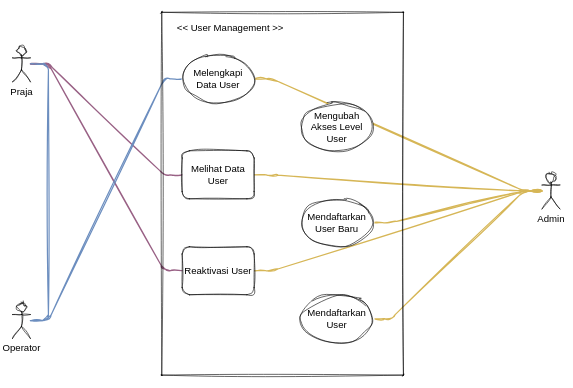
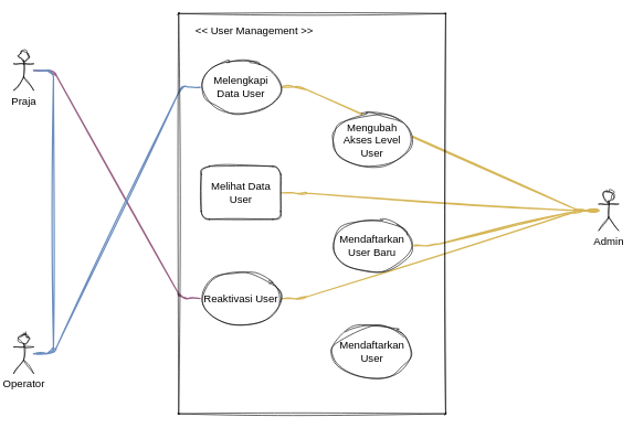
- <mxCell id="5" style="edgeStyle=entityRelationEdgeStyle;rounded=1;orthogonalLoop=1;jettySize=auto;html=1;fontSize=12;startSize=8;endSize=8;strokeWidth=2;endArrow=none;endFill=0;fillColor=#e6d0de;gradientColor=#d5739d;strokeColor=#996185;sketch=1;curveFitting=1;jiggle=2;" parent="1" source="6" target="18" edge="1"><mxGeometry relative="1" as="geometry" /></mxCell>
- <mxCell id="12" style="edgeStyle=entityRelationEdgeStyle;rounded=1;orthogonalLoop=1;jettySize=auto;html=1;fontSize=12;startSize=8;endSize=8;strokeWidth=2;endArrow=none;endFill=0;fillColor=#fff2cc;gradientColor=#ffd966;strokeColor=#d6b656;elbow=vertical;sketch=1;curveFitting=1;jiggle=2;" parent="1" source="13" target="20" edge="1"><mxGeometry relative="1" as="geometry" /></mxCell>
- <mxCell id="21" value="Reaktivasi User" style="whiteSpace=wrap;html=1;fontSize=16;sketch=1;curveFitting=1;jiggle=2;rounded=1;" parent="14" vertex="1"><mxGeometry x="34" y="391" width="120" height="80" as="geometry" /></mxCell>
+ <mxCell id="21" value="Reaktivasi User" style="ellipse;whiteSpace=wrap;html=1;fontSize=16;rounded=1;sketch=1;curveFitting=1;jiggle=2;" parent="14" vertex="1"><mxGeometry x="34" y="391" width="120" height="80" as="geometry" /></mxCell>
